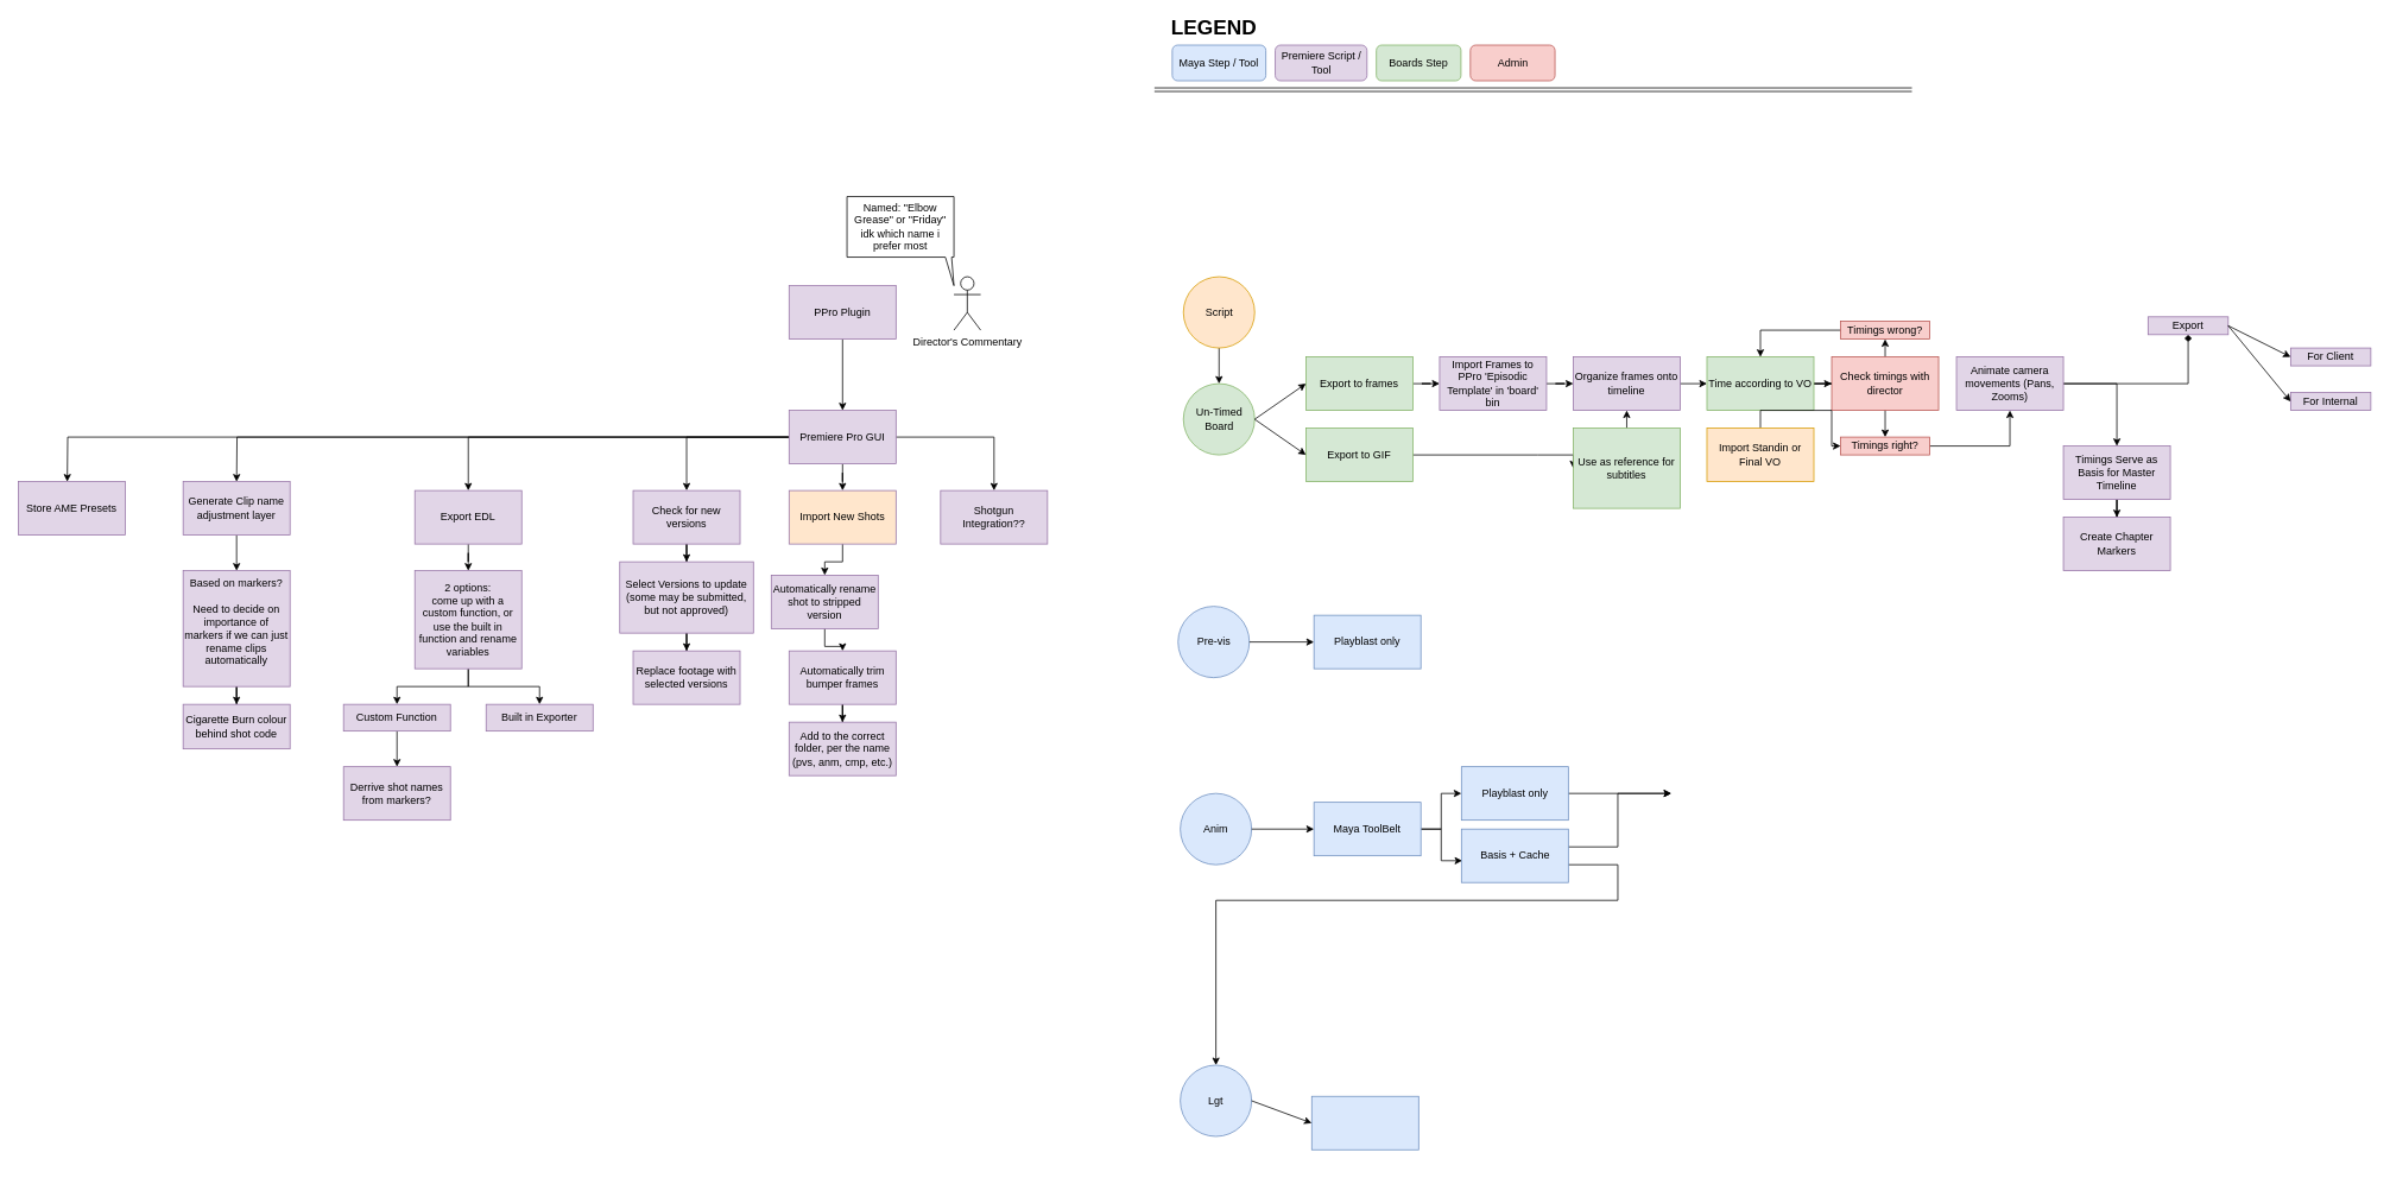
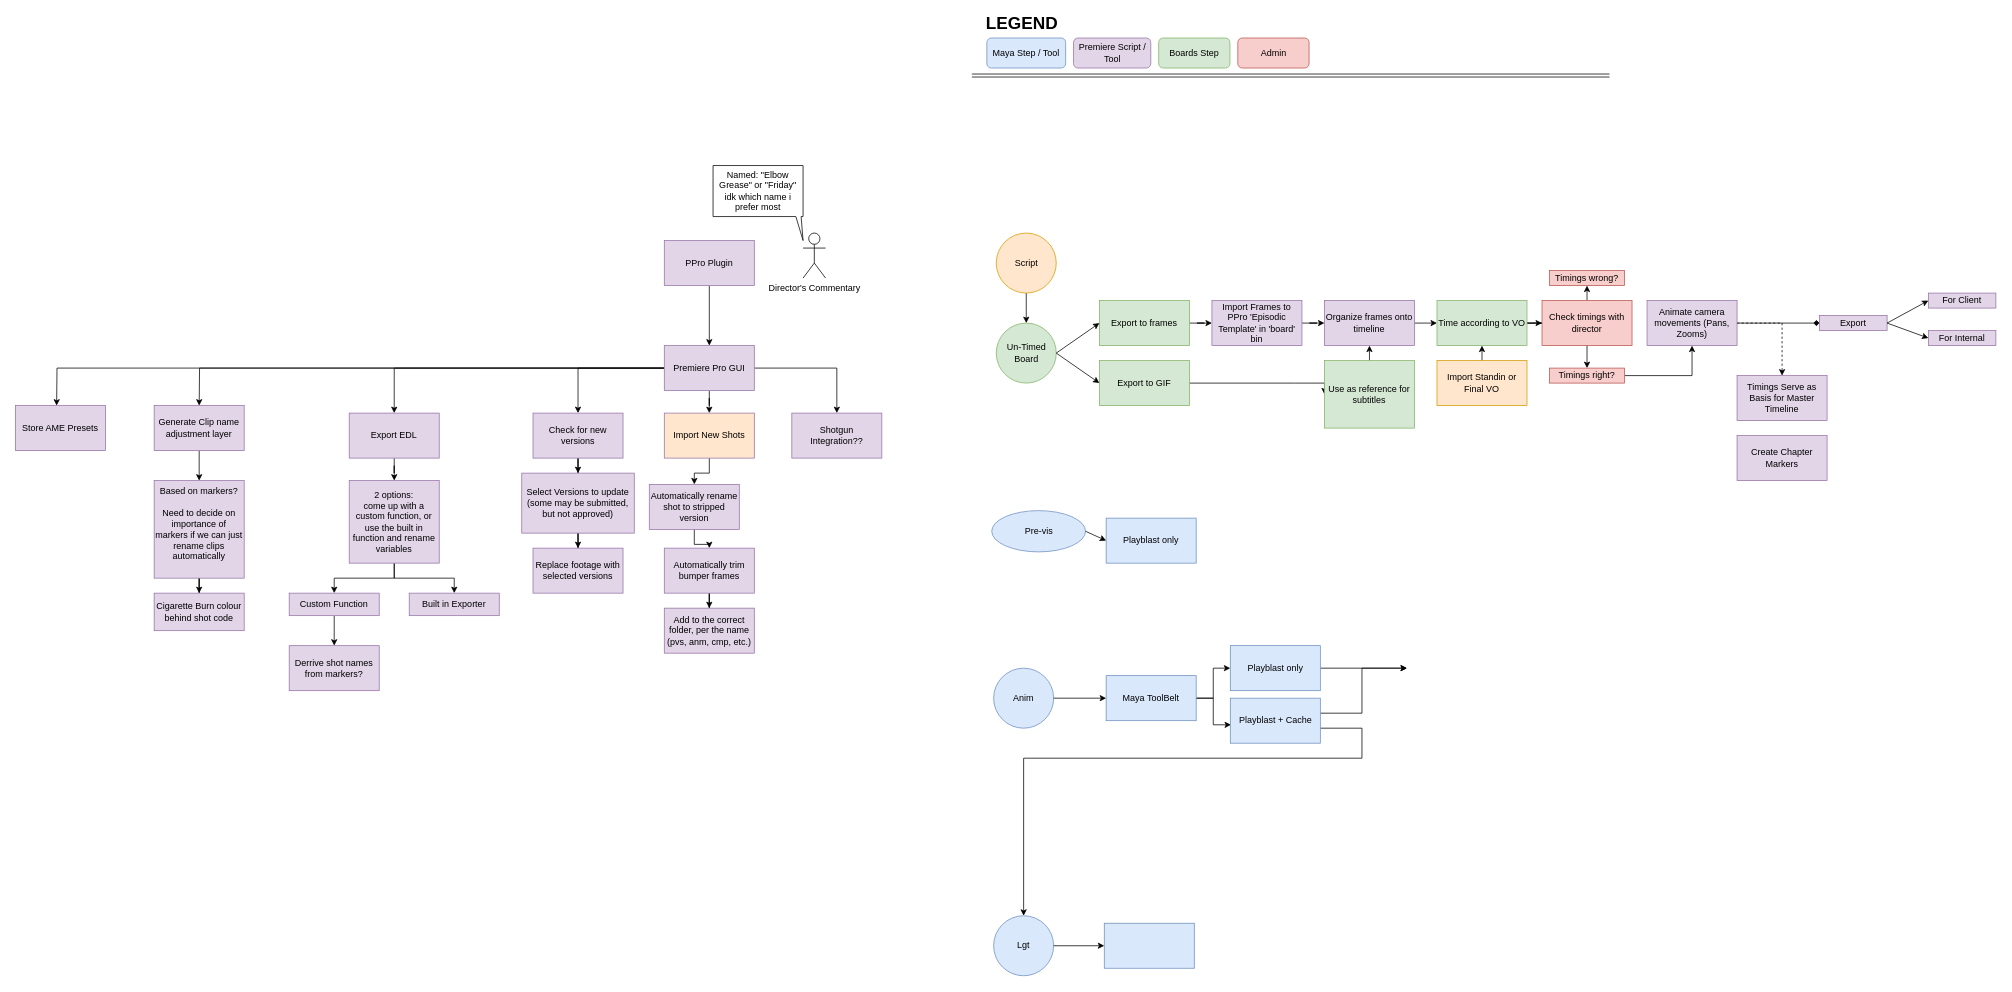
- <mxCell id="30" value="Export" style="rounded=0;whiteSpace=wrap;html=1;fillColor=#e1d5e7;strokeColor=#9673a6;" vertex="1" parent="1"><mxGeometry x="2410" y="355" width="90" height="20" as="geometry" /></mxCell>
+ <mxCell id="30" value="Export" style="rounded=0;whiteSpace=wrap;html=1;fillColor=#e1d5e7;strokeColor=#9673a6;" vertex="1" parent="1"><mxGeometry x="2425" y="420" width="90" height="20" as="geometry" /></mxCell>
- <mxCell id="37" style="edgeStyle=orthogonalEdgeStyle;rounded=0;orthogonalLoop=1;jettySize=auto;html=1;entryX=0.5;entryY=0;entryDx=0;entryDy=0;" edge="1" parent="1" source="38" target="36"><mxGeometry relative="1" as="geometry" /></mxCell>
- <mxCell id="39" style="edgeStyle=orthogonalEdgeStyle;rounded=0;orthogonalLoop=1;jettySize=auto;html=1;exitX=0.5;exitY=0;exitDx=0;exitDy=0;" edge="1" parent="1" source="40" target="26"><mxGeometry relative="1" as="geometry" /></mxCell>
+ <mxCell id="39" style="edgeStyle=orthogonalEdgeStyle;rounded=0;orthogonalLoop=1;jettySize=auto;html=1;exitX=0.5;exitY=0;exitDx=0;exitDy=0;entryX=0.5;entryY=1;entryDx=0;entryDy=0;" edge="1" parent="1" source="40" target="36"><mxGeometry relative="1" as="geometry" /></mxCell>
- <mxCell id="28" style="edgeStyle=orthogonalEdgeStyle;rounded=0;orthogonalLoop=1;jettySize=auto;html=1;strokeColor=#000000;entryX=0.5;entryY=0;entryDx=0;entryDy=0;" edge="1" parent="1" source="29" target="59"><mxGeometry relative="1" as="geometry"><mxPoint x="2375" y="490" as="targetPoint" /><Array as="points"><mxPoint x="2375" y="430" /></Array></mxGeometry></mxCell>
+ <mxCell id="28" style="edgeStyle=orthogonalEdgeStyle;rounded=0;orthogonalLoop=1;jettySize=auto;html=1;strokeColor=#000000;entryX=0.5;entryY=0;entryDx=0;entryDy=0;dashed=1;" edge="1" parent="1" source="29" target="59"><mxGeometry relative="1" as="geometry"><mxPoint x="2375" y="490" as="targetPoint" /><Array as="points"><mxPoint x="2375" y="430" /></Array></mxGeometry></mxCell>
- <mxCell id="58" value="" style="edgeStyle=orthogonalEdgeStyle;rounded=0;orthogonalLoop=1;jettySize=auto;html=1;strokeColor=#000000;" edge="1" parent="1" source="59" target="60"><mxGeometry relative="1" as="geometry" /></mxCell>
- <mxCell id="2" value="Pre-vis" style="ellipse;whiteSpace=wrap;html=1;aspect=fixed;fillColor=#dae8fc;strokeColor=#6c8ebf;" parent="1" vertex="1"><mxGeometry x="1321.5" y="680" width="80" height="80" as="geometry" /></mxCell>
+ <mxCell id="2" value="Pre-vis" style="ellipse;whiteSpace=wrap;html=1;aspect=fixed;fillColor=#dae8fc;strokeColor=#6c8ebf;" parent="1" vertex="1"><mxGeometry x="1321.5" y="680" width="125" height="55" as="geometry" /></mxCell>
- <mxCell id="51" value="Basis + Cache" style="rounded=0;whiteSpace=wrap;html=1;fillColor=#dae8fc;strokeColor=#6c8ebf;" parent="1" vertex="1"><mxGeometry x="1639.5" y="930" width="120" height="60" as="geometry" /></mxCell>
+ <mxCell id="51" value="Playblast + Cache" style="rounded=0;whiteSpace=wrap;html=1;fillColor=#dae8fc;strokeColor=#6c8ebf;" parent="1" vertex="1"><mxGeometry x="1639.5" y="930" width="120" height="60" as="geometry" /></mxCell>
- <mxCell id="52" value="Lgt" style="ellipse;whiteSpace=wrap;html=1;aspect=fixed;fillColor=#dae8fc;strokeColor=#6c8ebf;" vertex="1" parent="1"><mxGeometry x="1324" y="1195" width="80" height="80" as="geometry" /></mxCell>
+ <mxCell id="52" value="Lgt" style="ellipse;whiteSpace=wrap;html=1;aspect=fixed;fillColor=#dae8fc;strokeColor=#6c8ebf;" vertex="1" parent="1"><mxGeometry x="1324" y="1220" width="80" height="80" as="geometry" /></mxCell>
